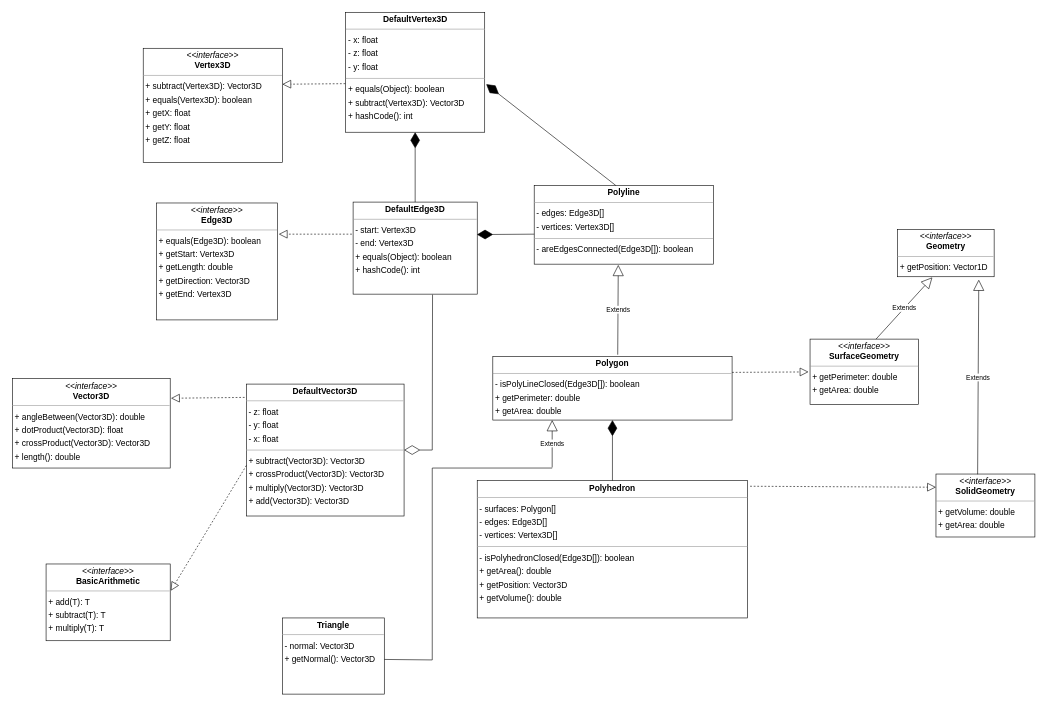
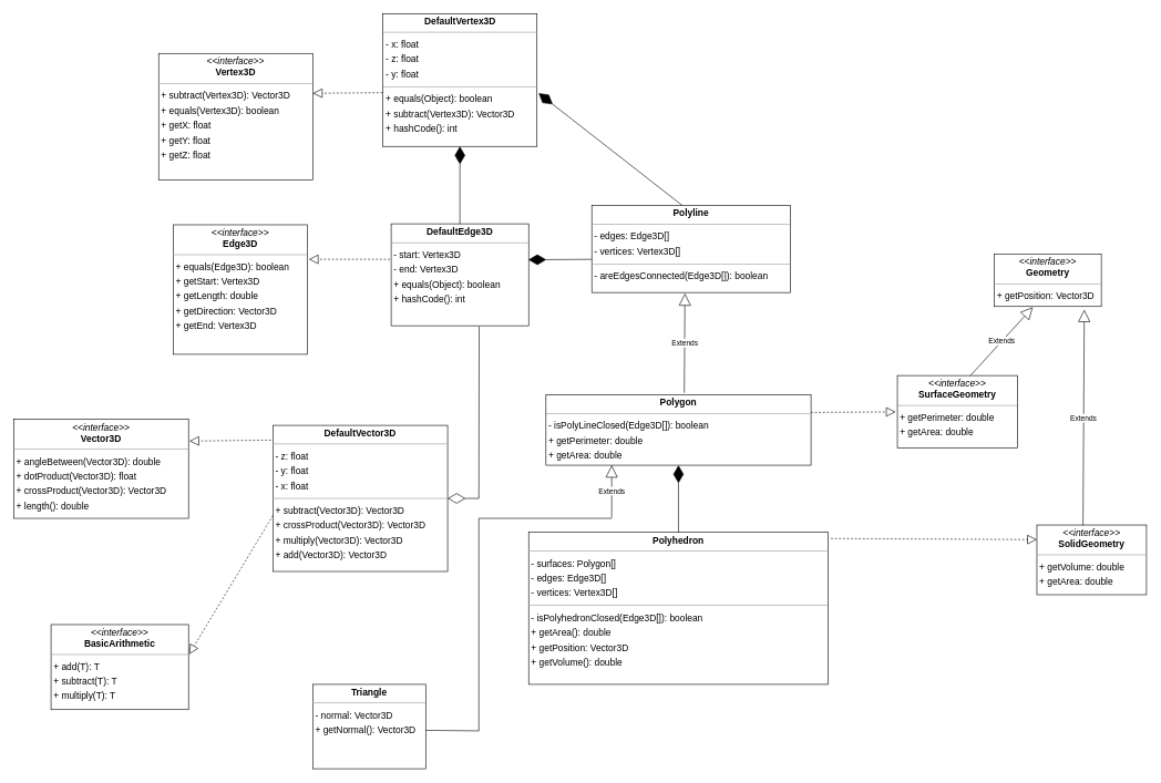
- <mxCell id="7" value="&lt;p style=&quot;margin:0px;margin-top:4px;text-align:center;&quot;&gt;&lt;i&gt;&amp;lt;&amp;lt;interface&amp;gt;&amp;gt;&lt;/i&gt;&lt;br&gt;&lt;b&gt;Geometry&lt;/b&gt;&lt;/p&gt;&lt;hr size=&quot;1&quot;&gt;&lt;p style=&quot;margin:0 0 0 4px;line-height:1.6;&quot;&gt;+ getPosition: Vector1D&lt;/p&gt;" style="verticalAlign=top;align=left;overflow=fill;fontSize=14;fontFamily=Helvetica;html=1;rounded=0;shadow=0;comic=0;labelBackgroundColor=none;strokeWidth=1;" parent="1" vertex="1"><mxGeometry x="1496" y="382" width="161" height="79" as="geometry" /></mxCell>
+ <mxCell id="7" value="&lt;p style=&quot;margin:0px;margin-top:4px;text-align:center;&quot;&gt;&lt;i&gt;&amp;lt;&amp;lt;interface&amp;gt;&amp;gt;&lt;/i&gt;&lt;br&gt;&lt;b&gt;Geometry&lt;/b&gt;&lt;/p&gt;&lt;hr size=&quot;1&quot;&gt;&lt;p style=&quot;margin:0 0 0 4px;line-height:1.6;&quot;&gt;+ getPosition: Vector3D&lt;/p&gt;" style="verticalAlign=top;align=left;overflow=fill;fontSize=14;fontFamily=Helvetica;html=1;rounded=0;shadow=0;comic=0;labelBackgroundColor=none;strokeWidth=1;" parent="1" vertex="1"><mxGeometry x="1496" y="382" width="161" height="79" as="geometry" /></mxCell>
